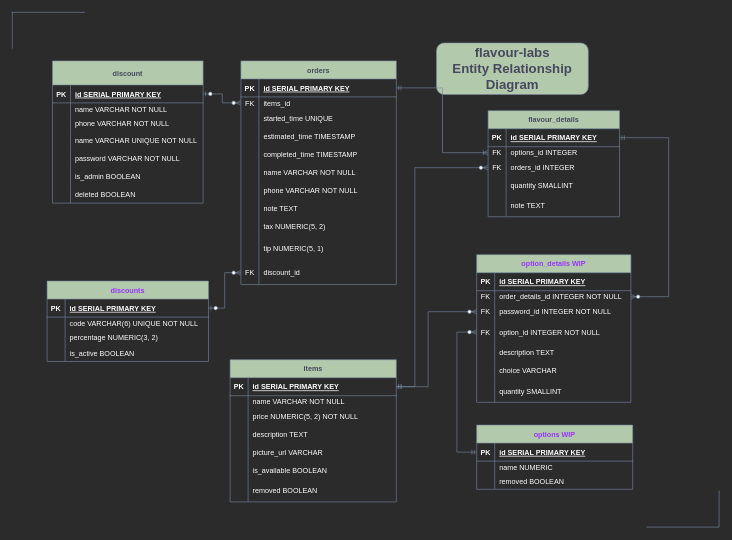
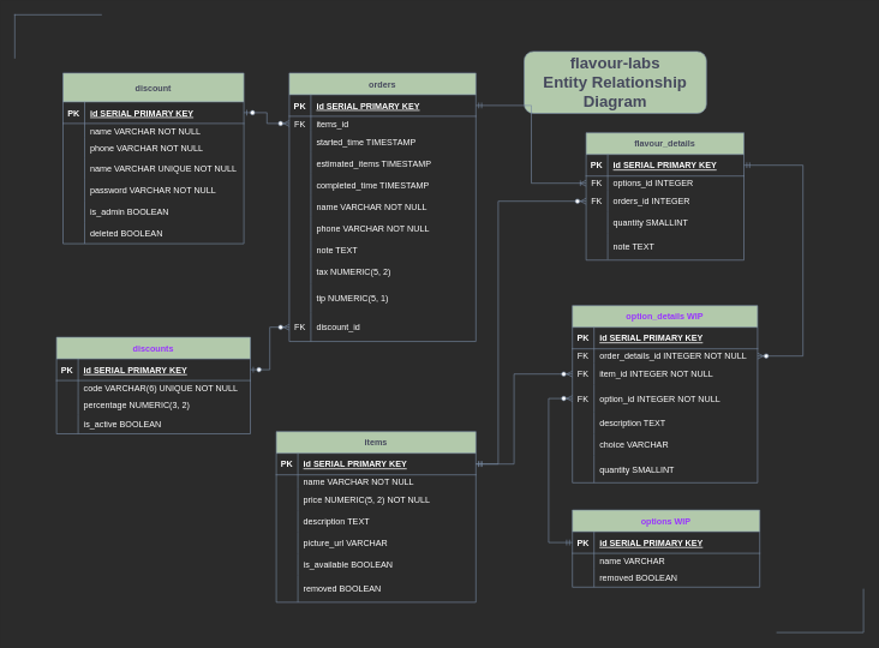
- <mxCell id="11" value="started_time UNIQUE" style="shape=partialRectangle;connectable=0;fillColor=none;top=0;left=0;bottom=0;right=0;align=left;spacingLeft=6;overflow=hidden;strokeColor=#788AA3;fontColor=#FFFFFF;" parent="9" vertex="1"><mxGeometry x="30" width="229" height="30" as="geometry"><mxRectangle width="229" height="30" as="alternateBounds" /></mxGeometry></mxCell>
+ <mxCell id="11" value="started_time TIMESTAMP" style="shape=partialRectangle;connectable=0;fillColor=none;top=0;left=0;bottom=0;right=0;align=left;spacingLeft=6;overflow=hidden;strokeColor=#788AA3;fontColor=#FFFFFF;" parent="9" vertex="1"><mxGeometry x="30" width="229" height="30" as="geometry"><mxRectangle width="229" height="30" as="alternateBounds" /></mxGeometry></mxCell>
- <mxCell id="14" value="estimated_time TIMESTAMP" style="shape=partialRectangle;connectable=0;fillColor=none;top=0;left=0;bottom=0;right=0;align=left;spacingLeft=6;overflow=hidden;strokeColor=#788AA3;fontColor=#FFFFFF;" parent="12" vertex="1"><mxGeometry x="30" width="229" height="30" as="geometry"><mxRectangle width="229" height="30" as="alternateBounds" /></mxGeometry></mxCell>
+ <mxCell id="14" value="estimated_items TIMESTAMP" style="shape=partialRectangle;connectable=0;fillColor=none;top=0;left=0;bottom=0;right=0;align=left;spacingLeft=6;overflow=hidden;strokeColor=#788AA3;fontColor=#FFFFFF;" parent="12" vertex="1"><mxGeometry x="30" width="229" height="30" as="geometry"><mxRectangle width="229" height="30" as="alternateBounds" /></mxGeometry></mxCell>
- <mxCell id="118" value="password_id INTEGER NOT NULL" style="shape=partialRectangle;connectable=0;fillColor=none;top=0;left=0;bottom=0;right=0;align=left;spacingLeft=6;overflow=hidden;strokeColor=#788AA3;fontColor=#FFFFFF;" parent="116" vertex="1"><mxGeometry x="30" width="227" height="30" as="geometry"><mxRectangle width="227" height="30" as="alternateBounds" /></mxGeometry></mxCell>
+ <mxCell id="118" value="item_id INTEGER NOT NULL" style="shape=partialRectangle;connectable=0;fillColor=none;top=0;left=0;bottom=0;right=0;align=left;spacingLeft=6;overflow=hidden;strokeColor=#788AA3;fontColor=#FFFFFF;" parent="116" vertex="1"><mxGeometry x="30" width="227" height="30" as="geometry"><mxRectangle width="227" height="30" as="alternateBounds" /></mxGeometry></mxCell>
- <mxCell id="102" value="name NUMERIC" style="shape=partialRectangle;connectable=0;fillColor=none;top=0;left=0;bottom=0;right=0;align=left;spacingLeft=6;overflow=hidden;strokeColor=#788AA3;fontColor=#FFFFFF;" parent="100" vertex="1"><mxGeometry x="30" width="230" height="20" as="geometry"><mxRectangle width="230" height="20" as="alternateBounds" /></mxGeometry></mxCell>
+ <mxCell id="102" value="name VARCHAR" style="shape=partialRectangle;connectable=0;fillColor=none;top=0;left=0;bottom=0;right=0;align=left;spacingLeft=6;overflow=hidden;strokeColor=#788AA3;fontColor=#FFFFFF;" parent="100" vertex="1"><mxGeometry x="30" width="230" height="20" as="geometry"><mxRectangle width="230" height="20" as="alternateBounds" /></mxGeometry></mxCell>
